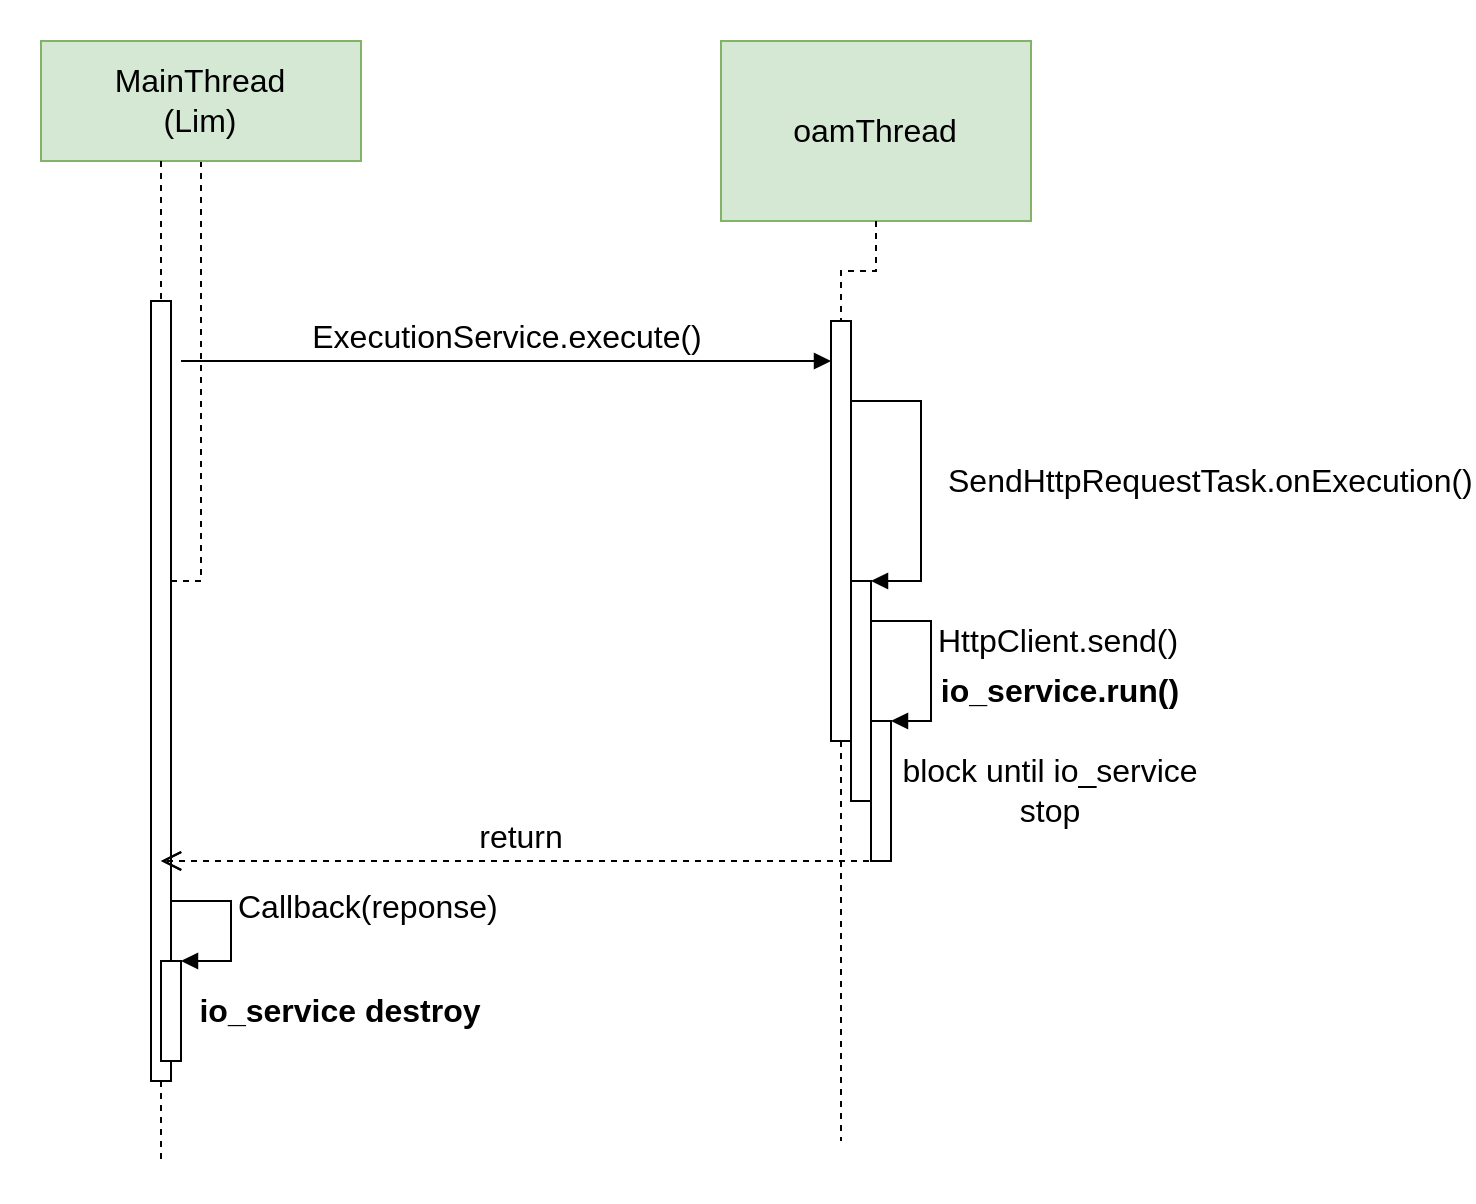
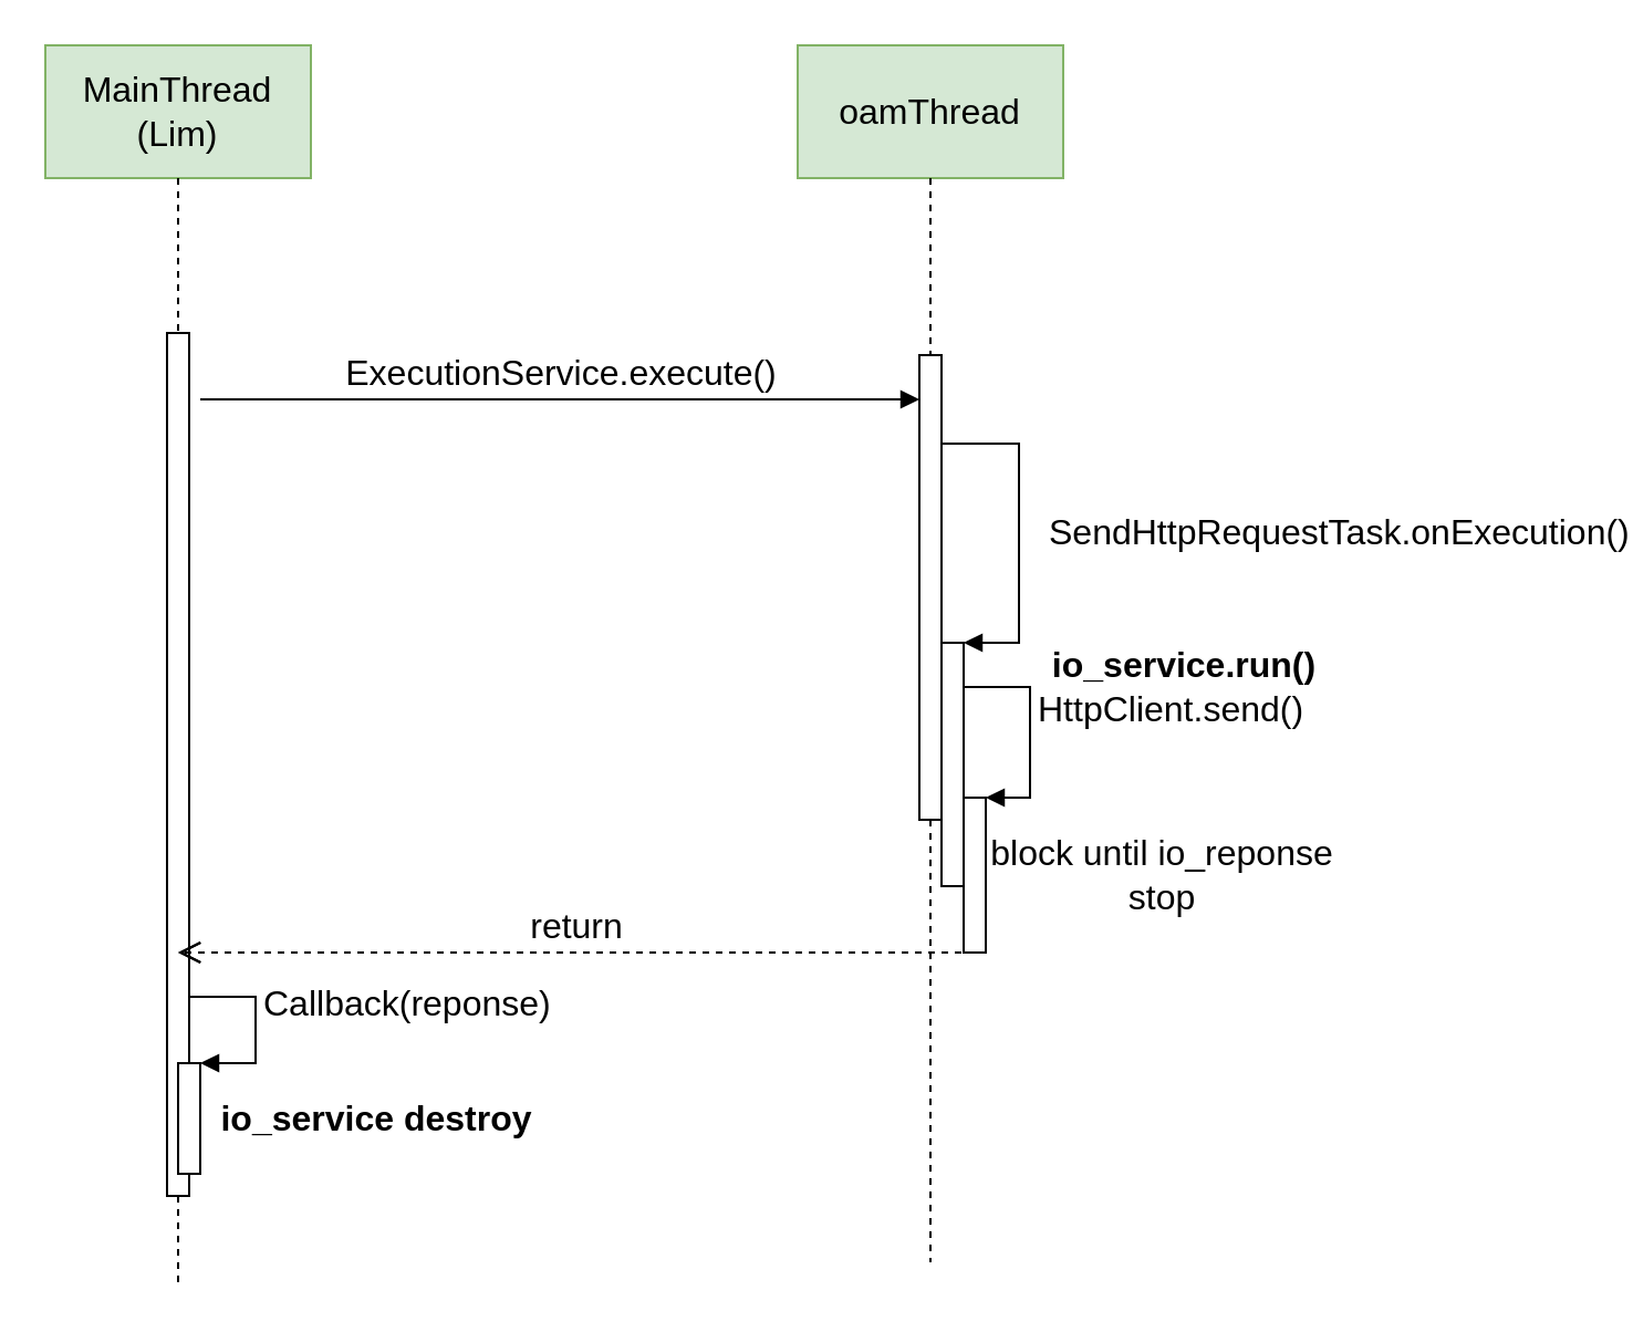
- <mxCell id="3" value="MainThread&lt;br style=&quot;font-size: 16px;&quot;&gt;(Lim)" style="rounded=0;whiteSpace=wrap;html=1;fontSize=16;fillColor=#d5e8d4;strokeColor=#82b366;" vertex="1" parent="1"><mxGeometry x="20" y="20" width="160" height="60" as="geometry" /></mxCell>
+ <mxCell id="3" value="MainThread&lt;br style=&quot;font-size: 16px;&quot;&gt;(Lim)" style="rounded=0;whiteSpace=wrap;html=1;fontSize=16;fillColor=#d5e8d4;strokeColor=#82b366;" vertex="1" parent="1"><mxGeometry x="20" y="20" width="120" height="60" as="geometry" /></mxCell>
- <mxCell id="5" value="oamThread" style="rounded=0;whiteSpace=wrap;html=1;fontSize=16;fillColor=#d5e8d4;strokeColor=#82b366;" vertex="1" parent="1"><mxGeometry x="360" y="20" width="155" height="90" as="geometry" /></mxCell>
+ <mxCell id="5" value="oamThread" style="rounded=0;whiteSpace=wrap;html=1;fontSize=16;fillColor=#d5e8d4;strokeColor=#82b366;" vertex="1" parent="1"><mxGeometry x="360" y="20" width="120" height="60" as="geometry" /></mxCell>
- <mxCell id="21" value="io_service.run()" style="text;html=1;strokeColor=none;fillColor=none;align=center;verticalAlign=middle;whiteSpace=wrap;rounded=0;fontSize=16;fontStyle=1" vertex="1" parent="1"><mxGeometry x="460" y="330" width="140" height="30" as="geometry" /></mxCell>
+ <mxCell id="21" value="io_service.run()" style="text;html=1;strokeColor=none;fillColor=none;align=center;verticalAlign=middle;whiteSpace=wrap;rounded=0;fontSize=16;fontStyle=1" vertex="1" parent="1"><mxGeometry x="465" y="285" width="140" height="30" as="geometry" /></mxCell>
- <mxCell id="18" value="block until io_service stop" style="text;html=1;strokeColor=none;fillColor=none;align=center;verticalAlign=middle;whiteSpace=wrap;rounded=0;fontSize=16;" vertex="1" parent="1"><mxGeometry x="440" y="380" width="170" height="30" as="geometry" /></mxCell>
+ <mxCell id="18" value="block until io_reponse stop" style="text;html=1;strokeColor=none;fillColor=none;align=center;verticalAlign=middle;whiteSpace=wrap;rounded=0;fontSize=16;" vertex="1" parent="1"><mxGeometry x="440" y="380" width="170" height="30" as="geometry" /></mxCell>
